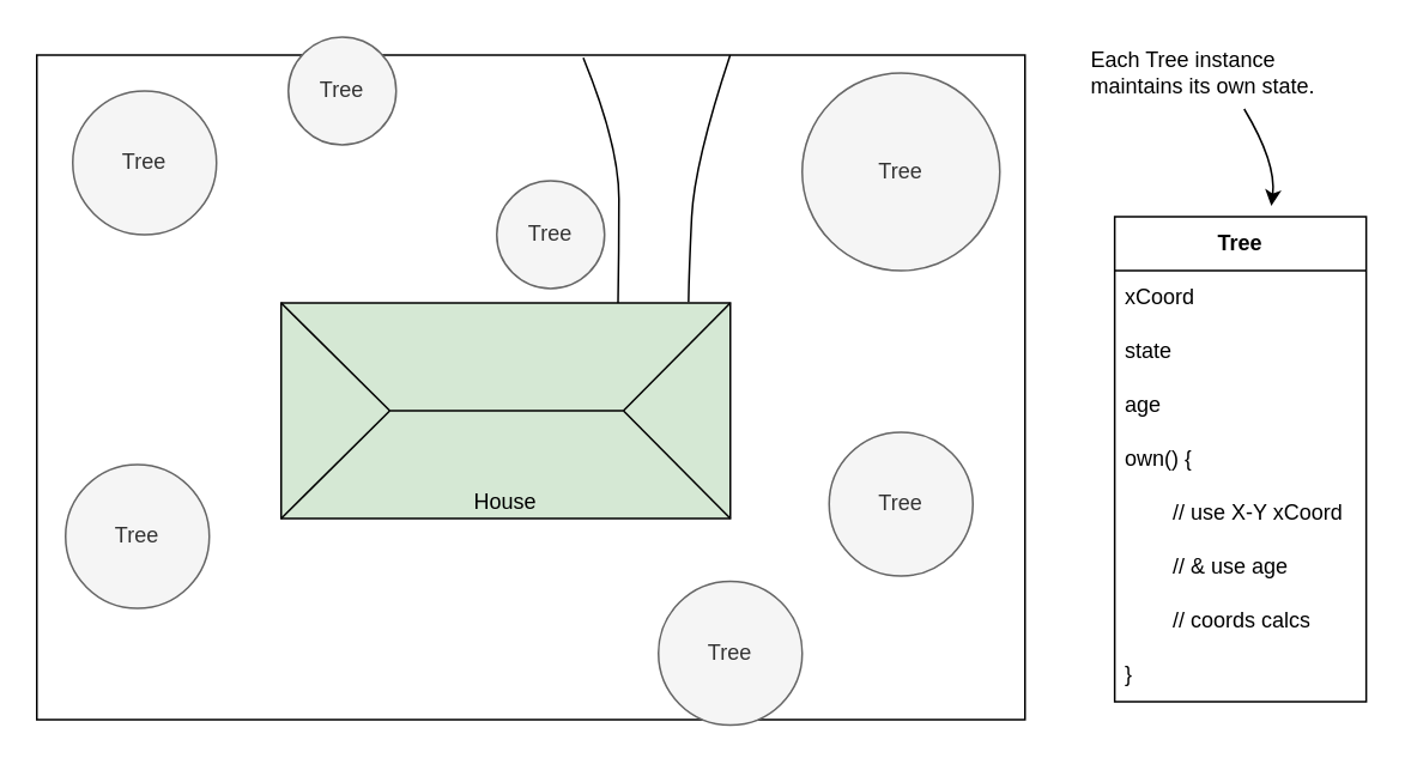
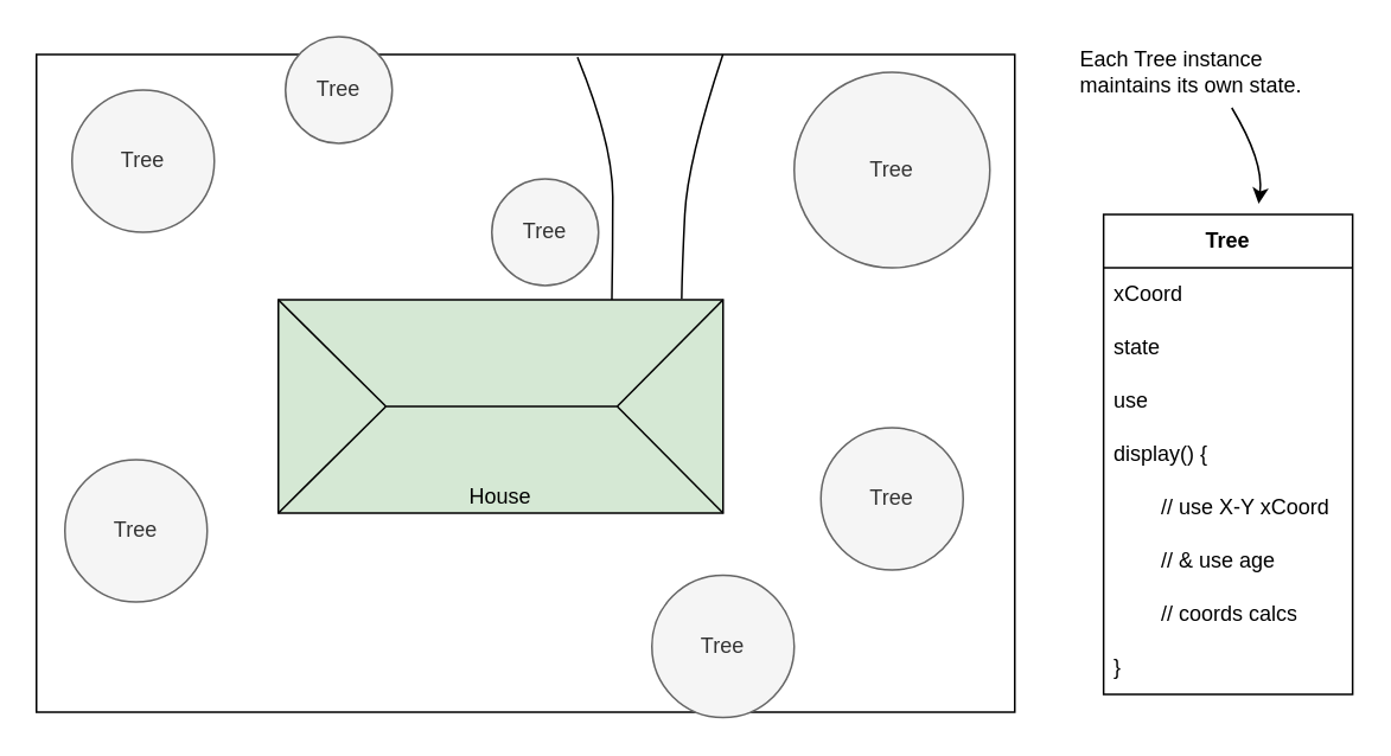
- <mxCell id="21" value="age" style="text;strokeColor=none;fillColor=none;align=left;verticalAlign=middle;spacingLeft=4;spacingRight=4;overflow=hidden;points=[[0,0.5],[1,0.5]];portConstraint=eastwest;rotatable=0;whiteSpace=wrap;html=1;" vertex="1" parent="18"><mxGeometry y="90" width="140" height="30" as="geometry" /></mxCell>
+ <mxCell id="21" value="use" style="text;strokeColor=none;fillColor=none;align=left;verticalAlign=middle;spacingLeft=4;spacingRight=4;overflow=hidden;points=[[0,0.5],[1,0.5]];portConstraint=eastwest;rotatable=0;whiteSpace=wrap;html=1;" vertex="1" parent="18"><mxGeometry y="90" width="140" height="30" as="geometry" /></mxCell>
- <mxCell id="22" value="own() {" style="text;strokeColor=none;fillColor=none;align=left;verticalAlign=middle;spacingLeft=4;spacingRight=4;overflow=hidden;points=[[0,0.5],[1,0.5]];portConstraint=eastwest;rotatable=0;whiteSpace=wrap;html=1;" vertex="1" parent="18"><mxGeometry y="120" width="140" height="30" as="geometry" /></mxCell>
+ <mxCell id="22" value="display() {" style="text;strokeColor=none;fillColor=none;align=left;verticalAlign=middle;spacingLeft=4;spacingRight=4;overflow=hidden;points=[[0,0.5],[1,0.5]];portConstraint=eastwest;rotatable=0;whiteSpace=wrap;html=1;" vertex="1" parent="18"><mxGeometry y="120" width="140" height="30" as="geometry" /></mxCell>
